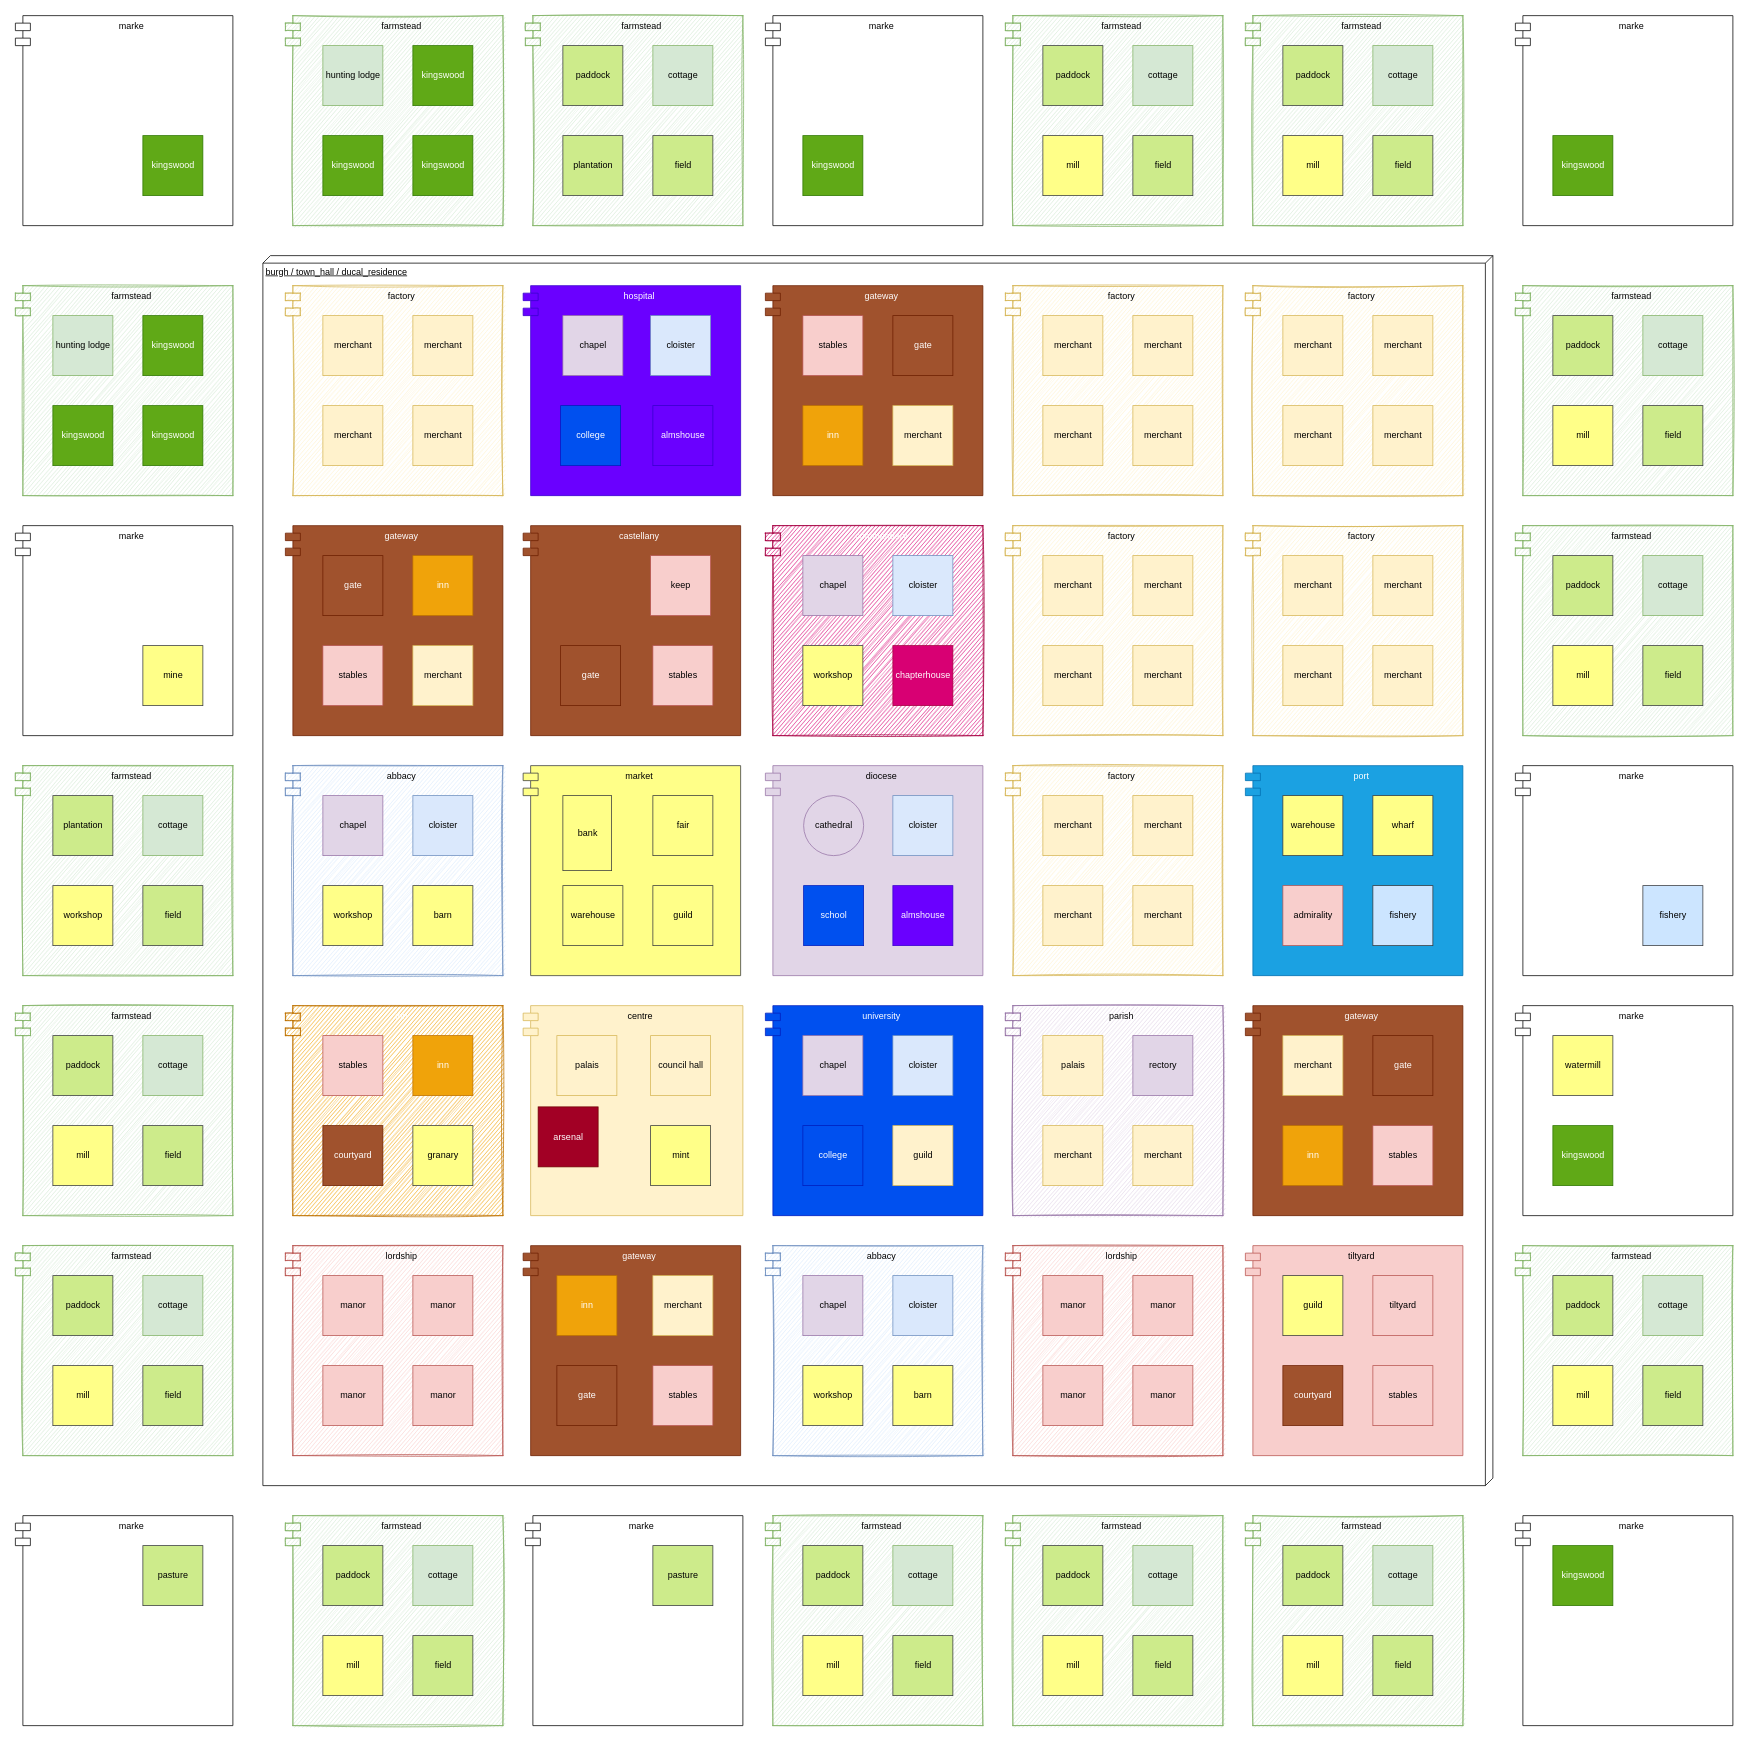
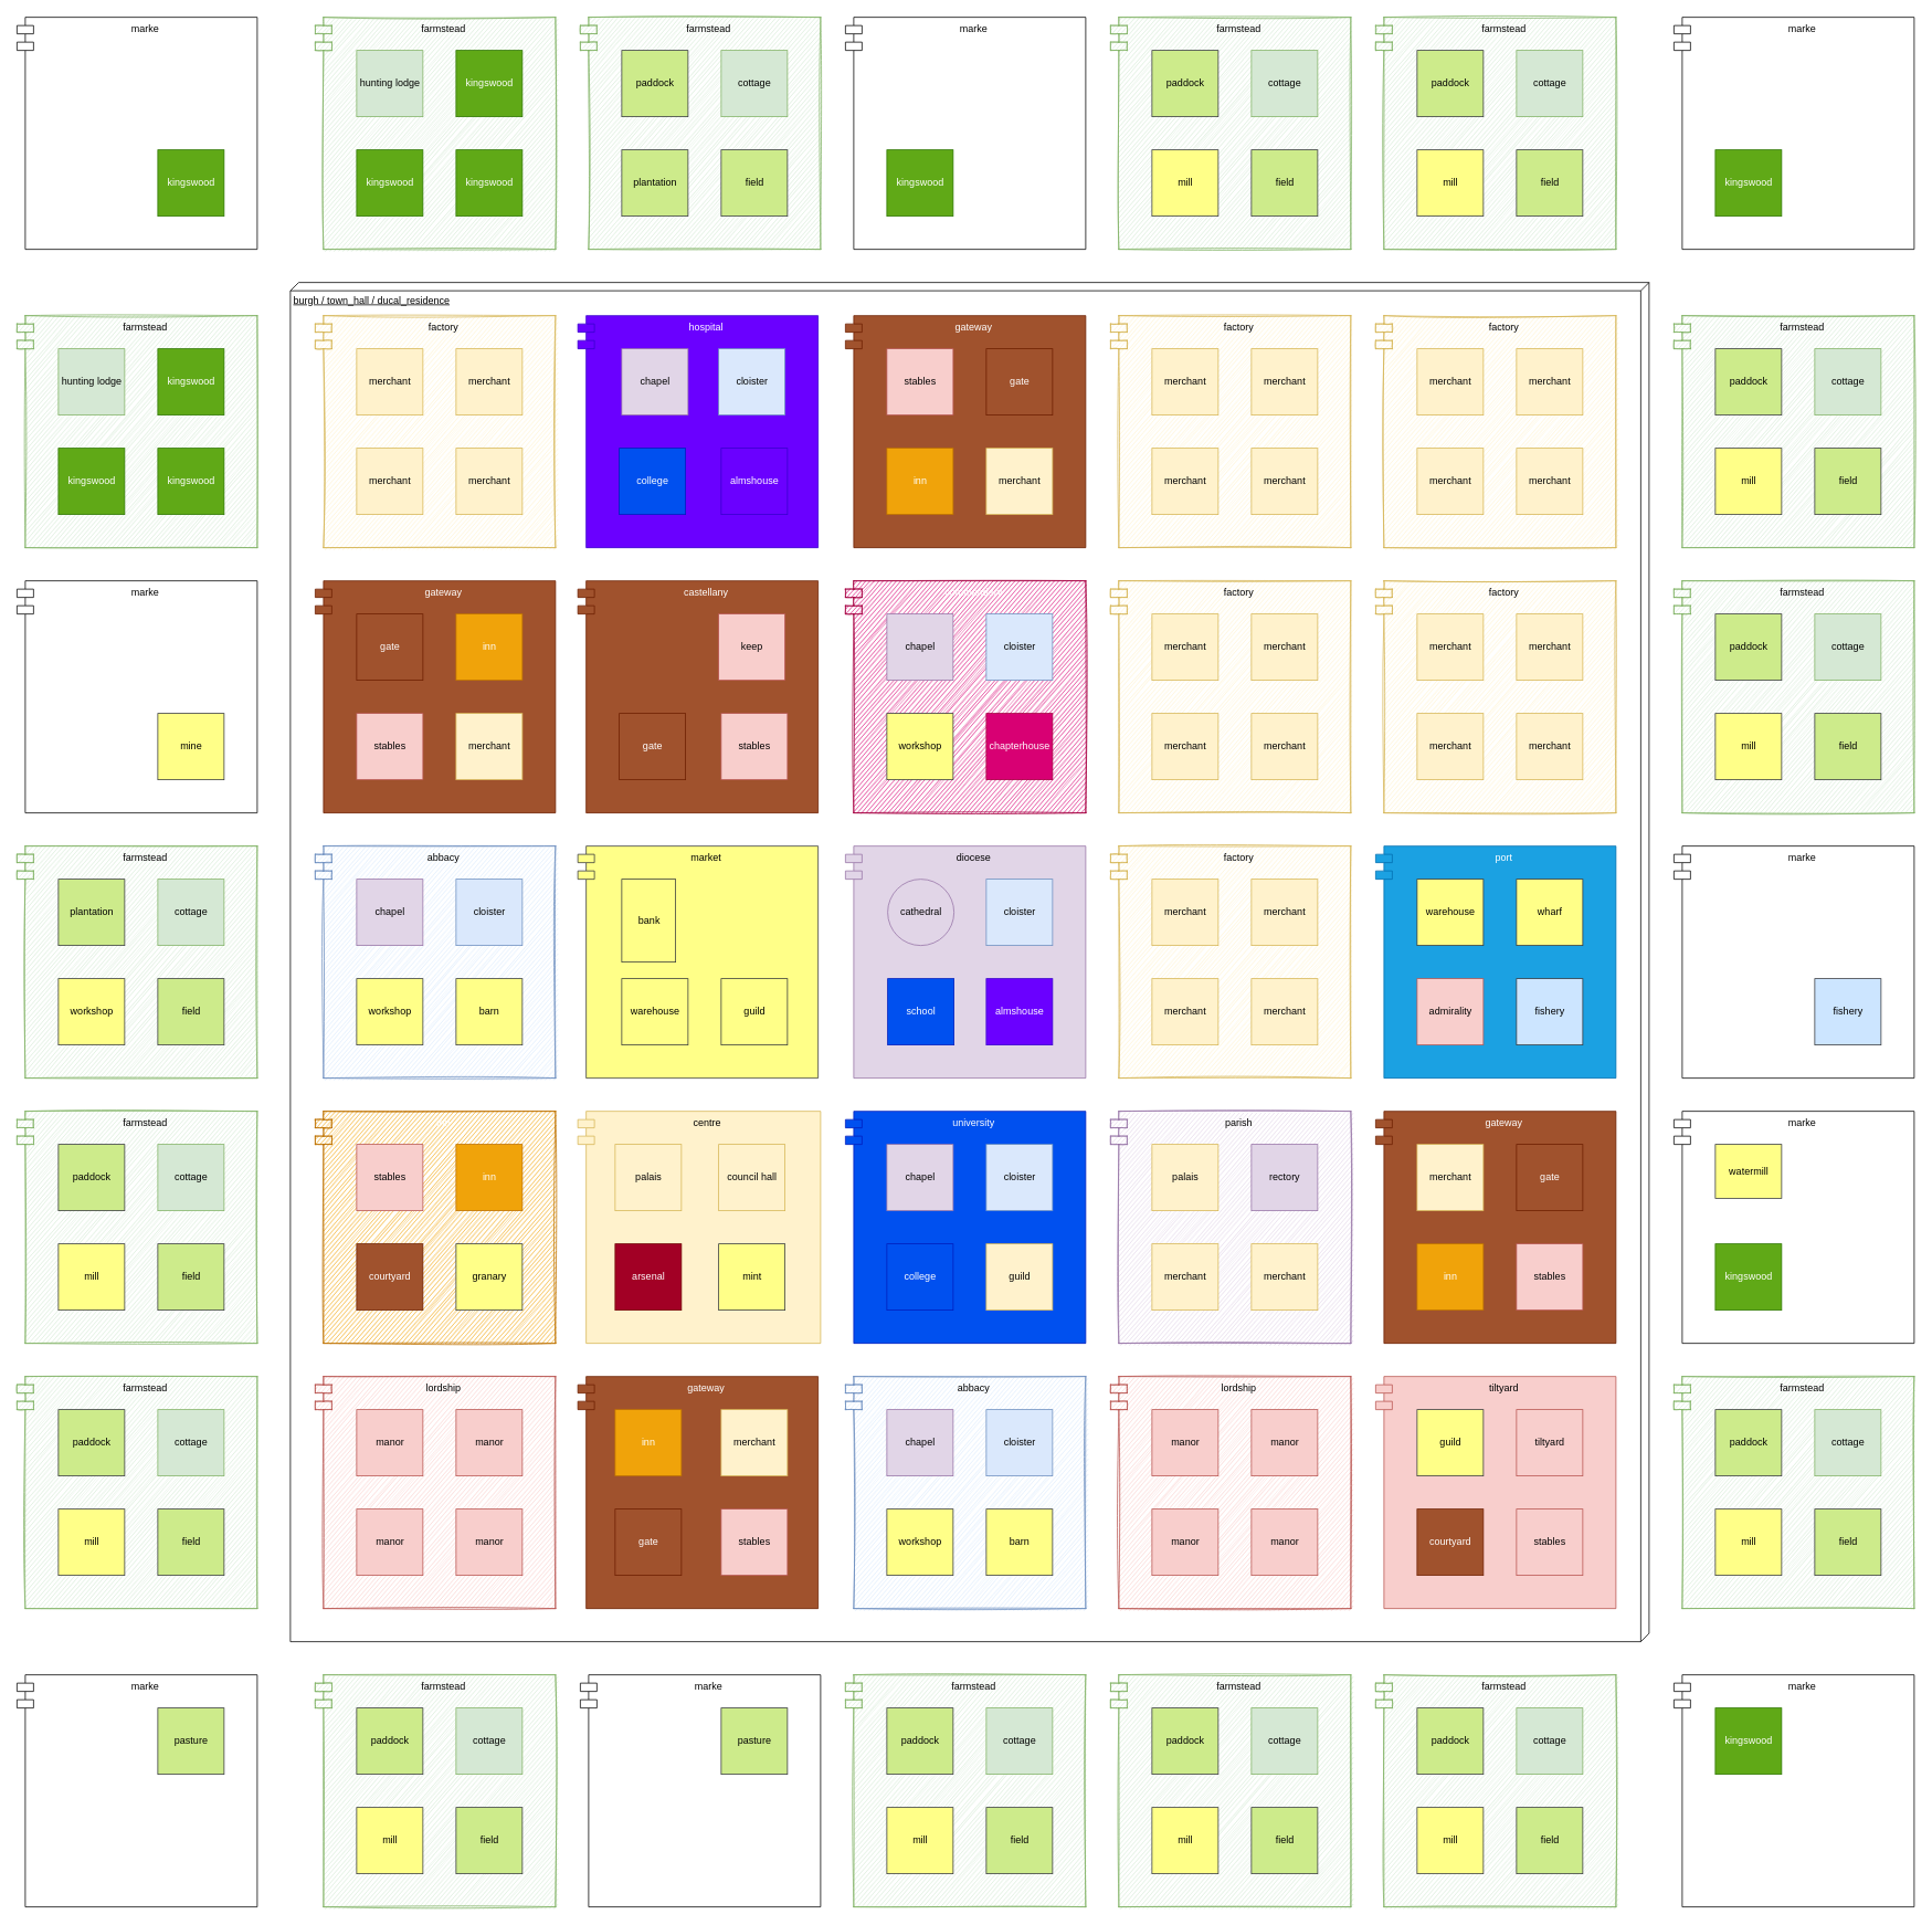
- <mxCell id="18" value="fair" style="html=1;fillColor=#ffff88;strokeColor=#36393d;" parent="1" vertex="1"><mxGeometry x="870" y="1060" width="80" height="80" as="geometry" /></mxCell>
- <mxCell id="220" value="watermill" style="html=1;fillColor=#ffff88;strokeColor=#36393d;" vertex="1" parent="1"><mxGeometry x="2070" y="1380" width="80" height="80" as="geometry" /></mxCell>
+ <mxCell id="220" value="watermill" style="html=1;fillColor=#ffff88;strokeColor=#36393d;" vertex="1" parent="1"><mxGeometry x="2070" y="1380" width="80" height="65" as="geometry" /></mxCell>
- <mxCell id="54" value="arsenal" style="html=1;fillColor=#a20025;strokeColor=#6F0000;fontColor=#ffffff;" parent="1" vertex="1"><mxGeometry x="717" y="1475" width="80" height="80" as="geometry" /></mxCell>
+ <mxCell id="54" value="arsenal" style="html=1;fillColor=#a20025;strokeColor=#6F0000;fontColor=#ffffff;" parent="1" vertex="1"><mxGeometry x="742" y="1500" width="80" height="80" as="geometry" /></mxCell>
